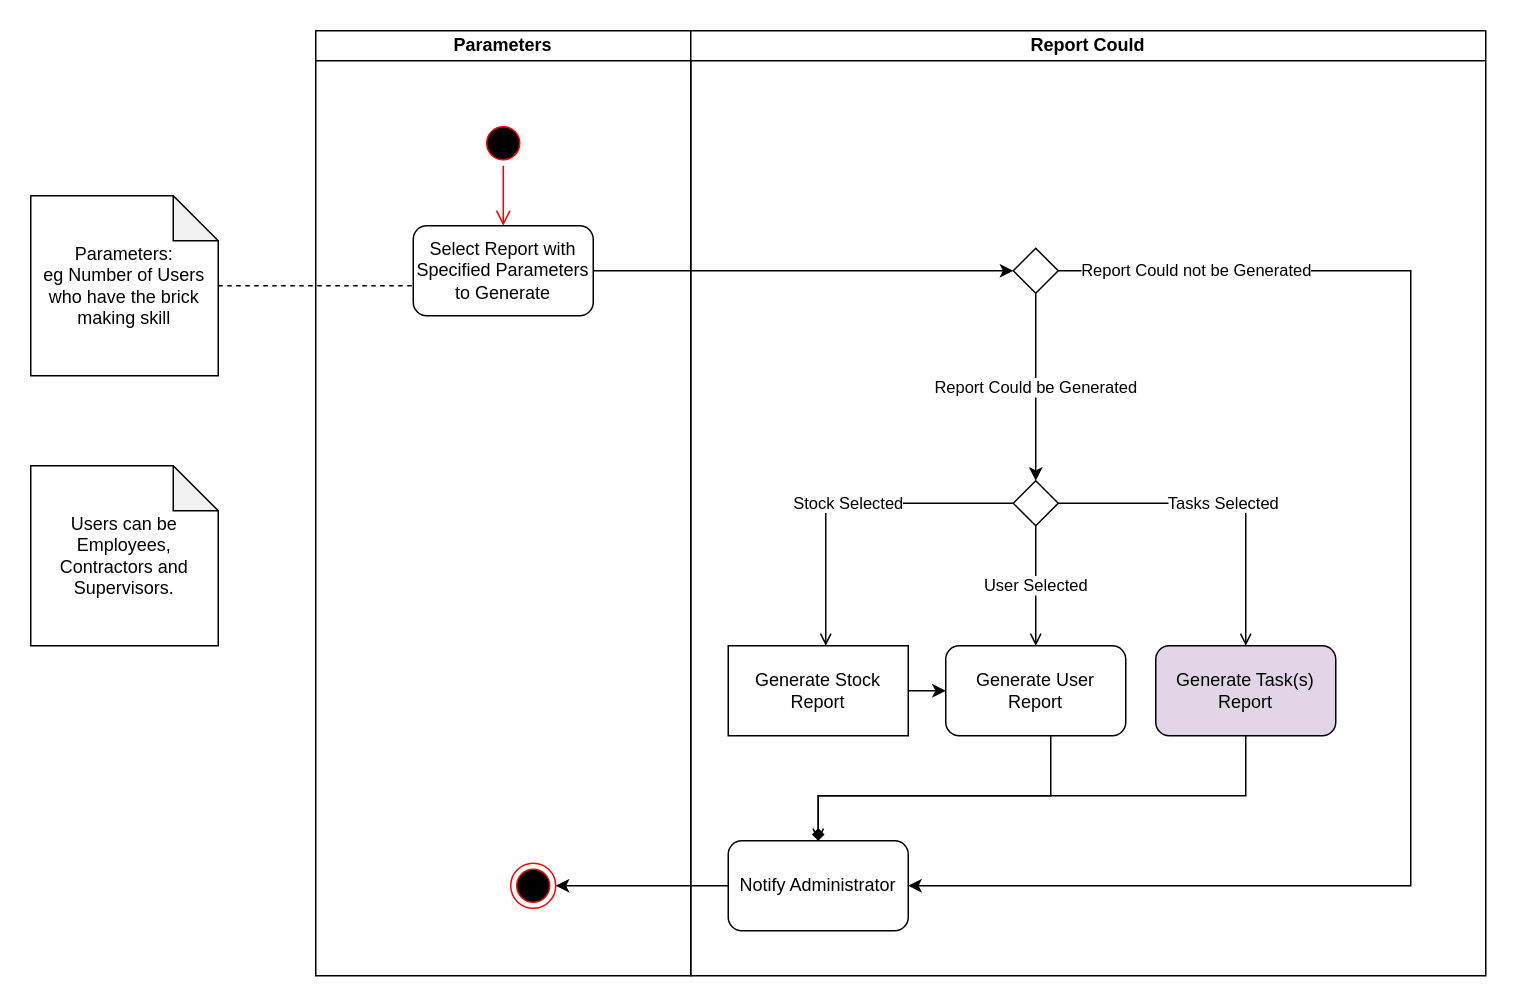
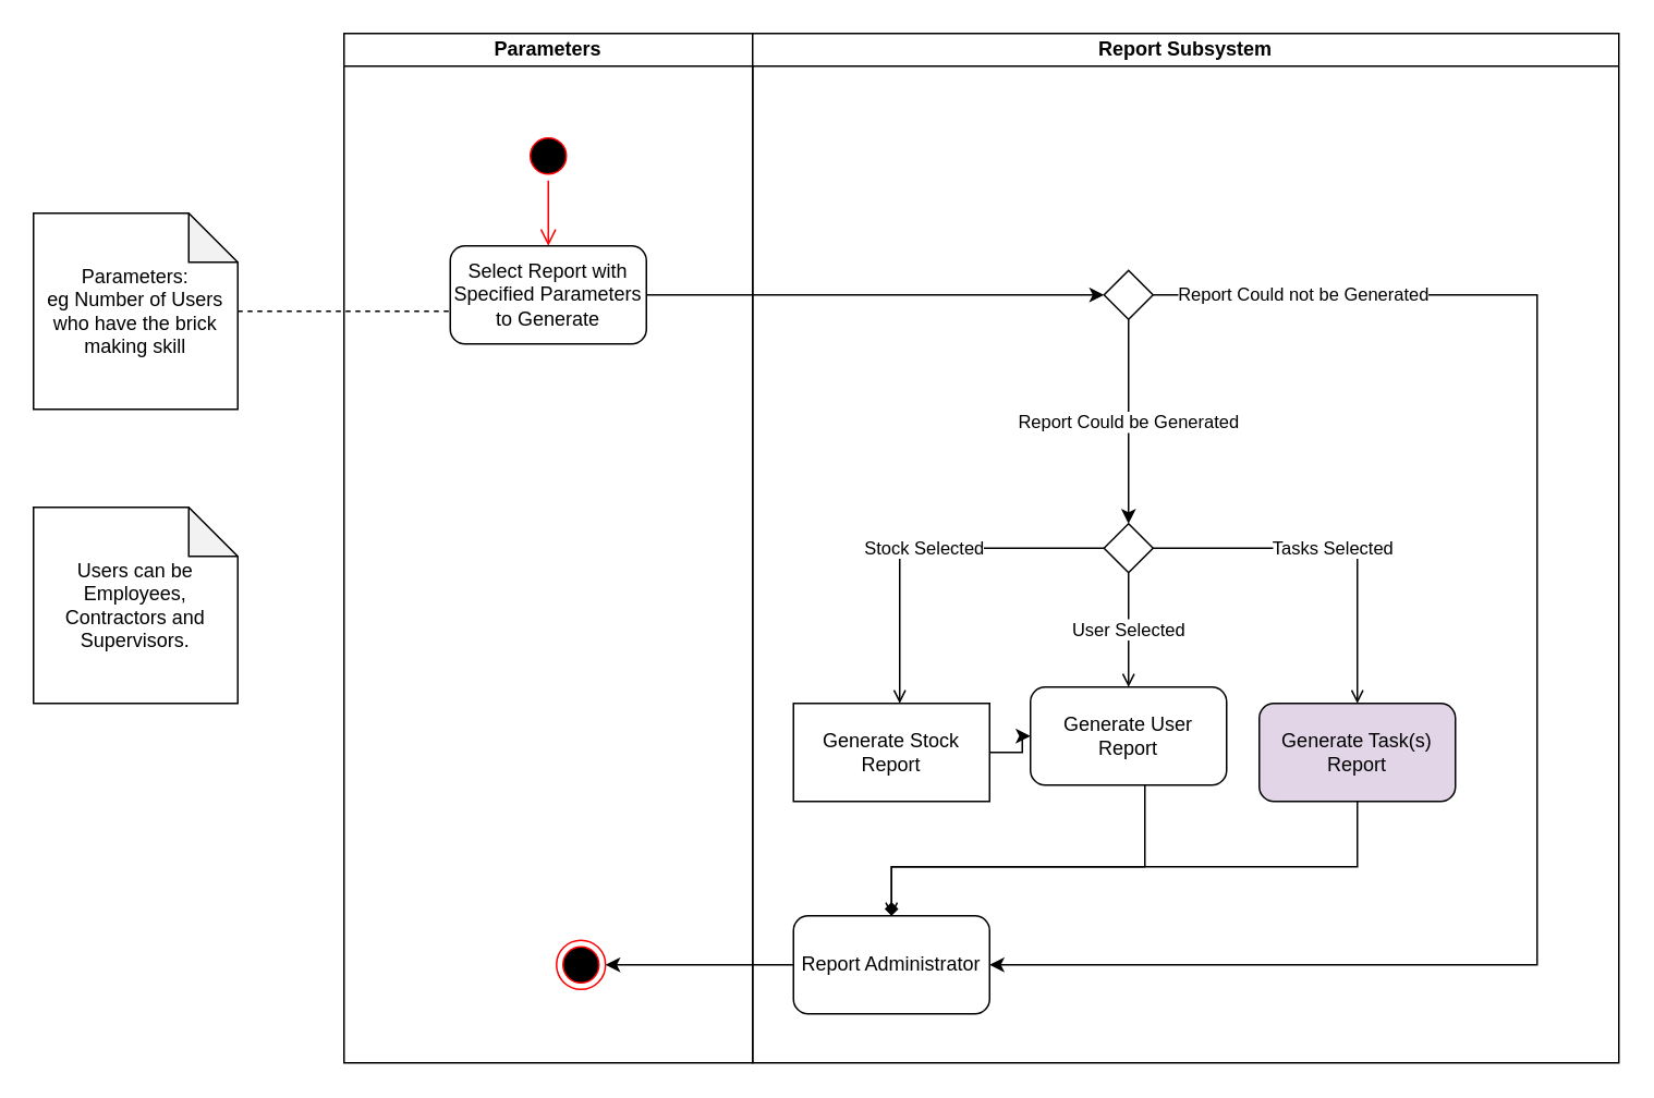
- <mxCell id="7" value="Report Could" style="swimlane;startSize=20;whiteSpace=wrap;html=1;" parent="1" vertex="1"><mxGeometry x="460" y="20" width="530" height="630" as="geometry" /></mxCell>
+ <mxCell id="7" value="Report Subsystem" style="swimlane;startSize=20;whiteSpace=wrap;html=1;" parent="1" vertex="1"><mxGeometry x="460" y="20" width="530" height="630" as="geometry" /></mxCell>
- <mxCell id="21" value="Generate User Report" style="rounded=1;whiteSpace=wrap;html=1;" parent="7" vertex="1"><mxGeometry x="170" y="410" width="120" height="60" as="geometry" /></mxCell>
+ <mxCell id="21" value="Generate User Report" style="rounded=1;whiteSpace=wrap;html=1;" parent="7" vertex="1"><mxGeometry x="170" y="400" width="120" height="60" as="geometry" /></mxCell>
- <mxCell id="22" value="Notify Administrator" style="rounded=1;whiteSpace=wrap;html=1;" parent="7" vertex="1"><mxGeometry x="25" y="540" width="120" height="60" as="geometry" /></mxCell>
+ <mxCell id="22" value="Report Administrator" style="rounded=1;whiteSpace=wrap;html=1;" parent="7" vertex="1"><mxGeometry x="25" y="540" width="120" height="60" as="geometry" /></mxCell>
